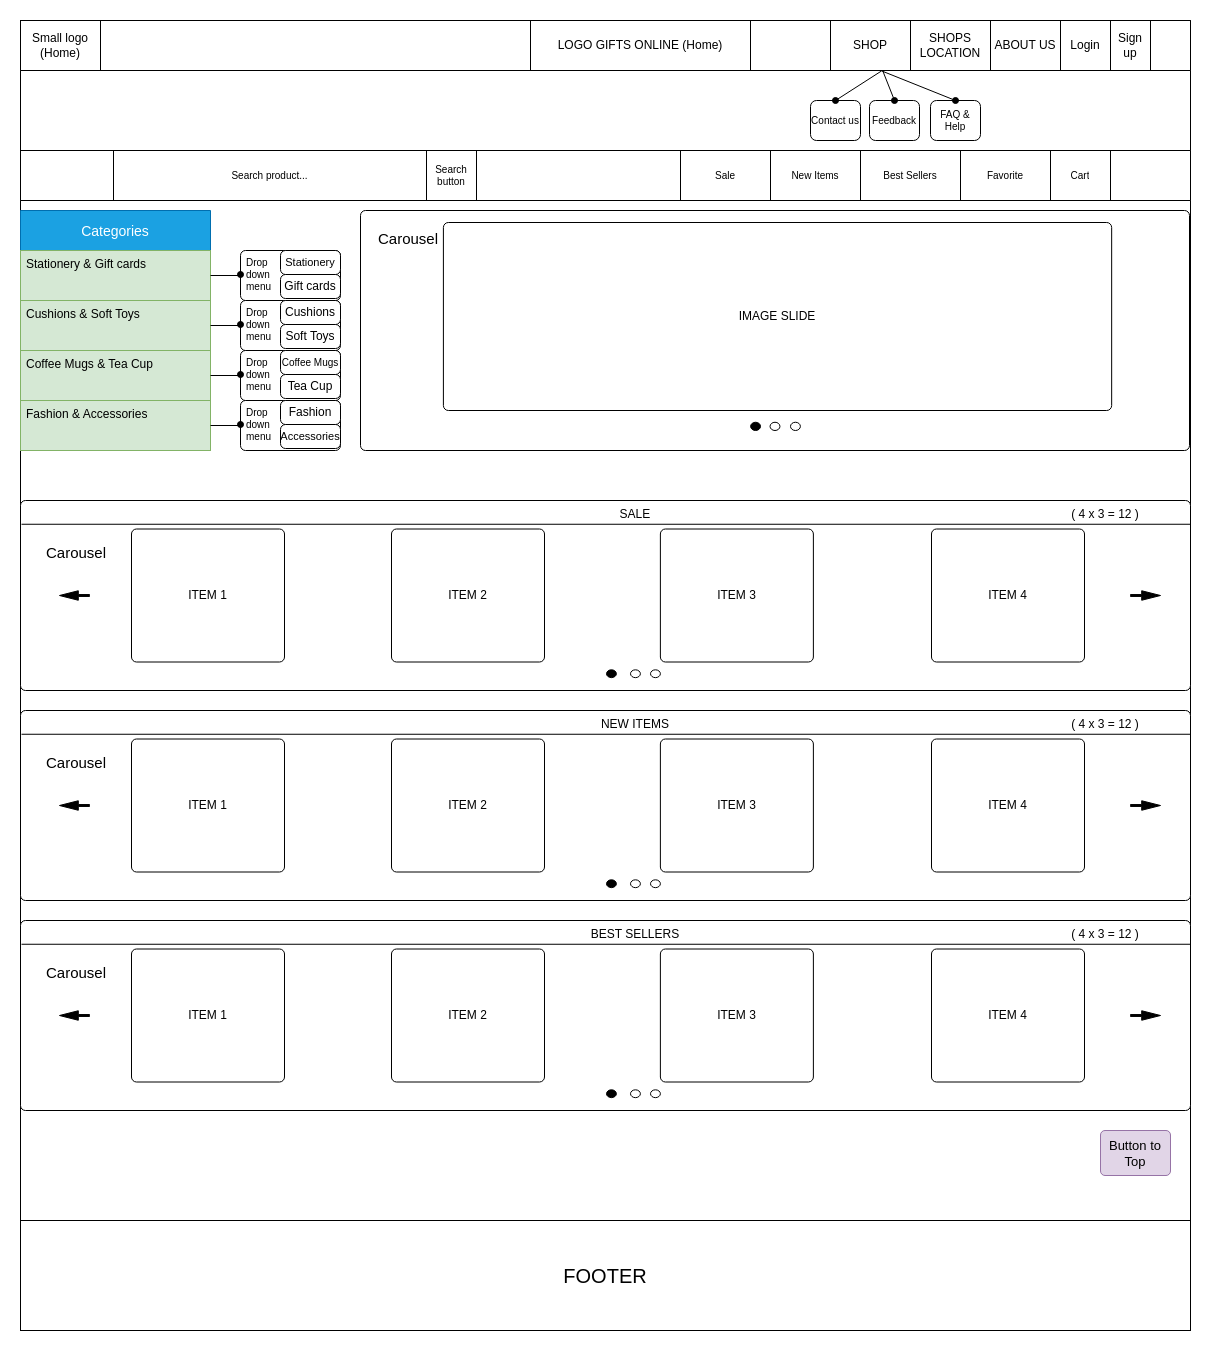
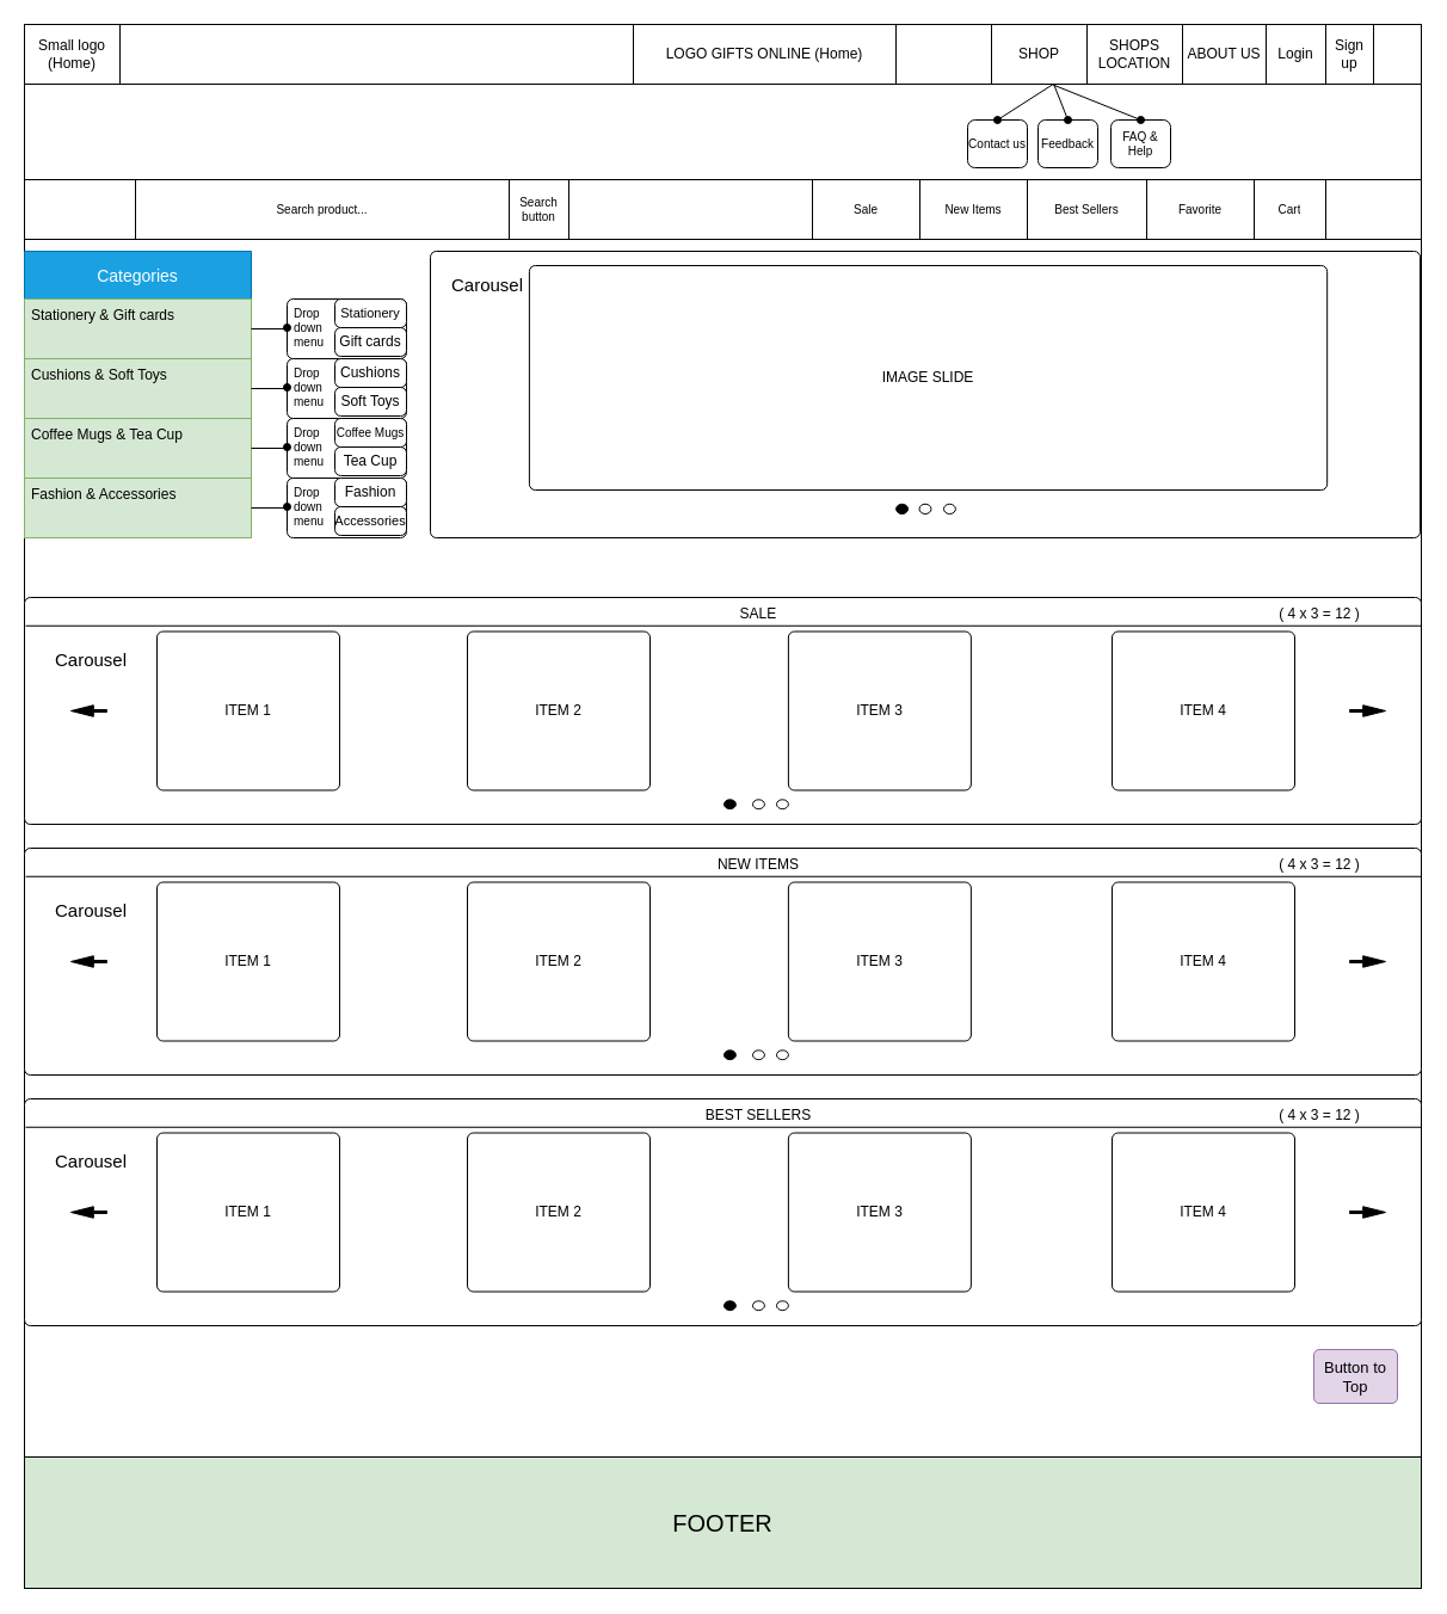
- <mxCell id="90" value="FOOTER" style="whiteSpace=wrap;html=1;align=center;comic=0;fillColor=#FFFFFF;fontSize=20;" parent="1" vertex="1"><mxGeometry y="1220" width="1170" height="110" as="geometry" x="20" /></mxCell>
+ <mxCell id="90" value="FOOTER" style="whiteSpace=wrap;html=1;align=center;comic=0;fillColor=#d5e8d4;fontSize=20;" parent="1" vertex="1"><mxGeometry y="1220" width="1170" height="110" as="geometry" x="20" /></mxCell>
